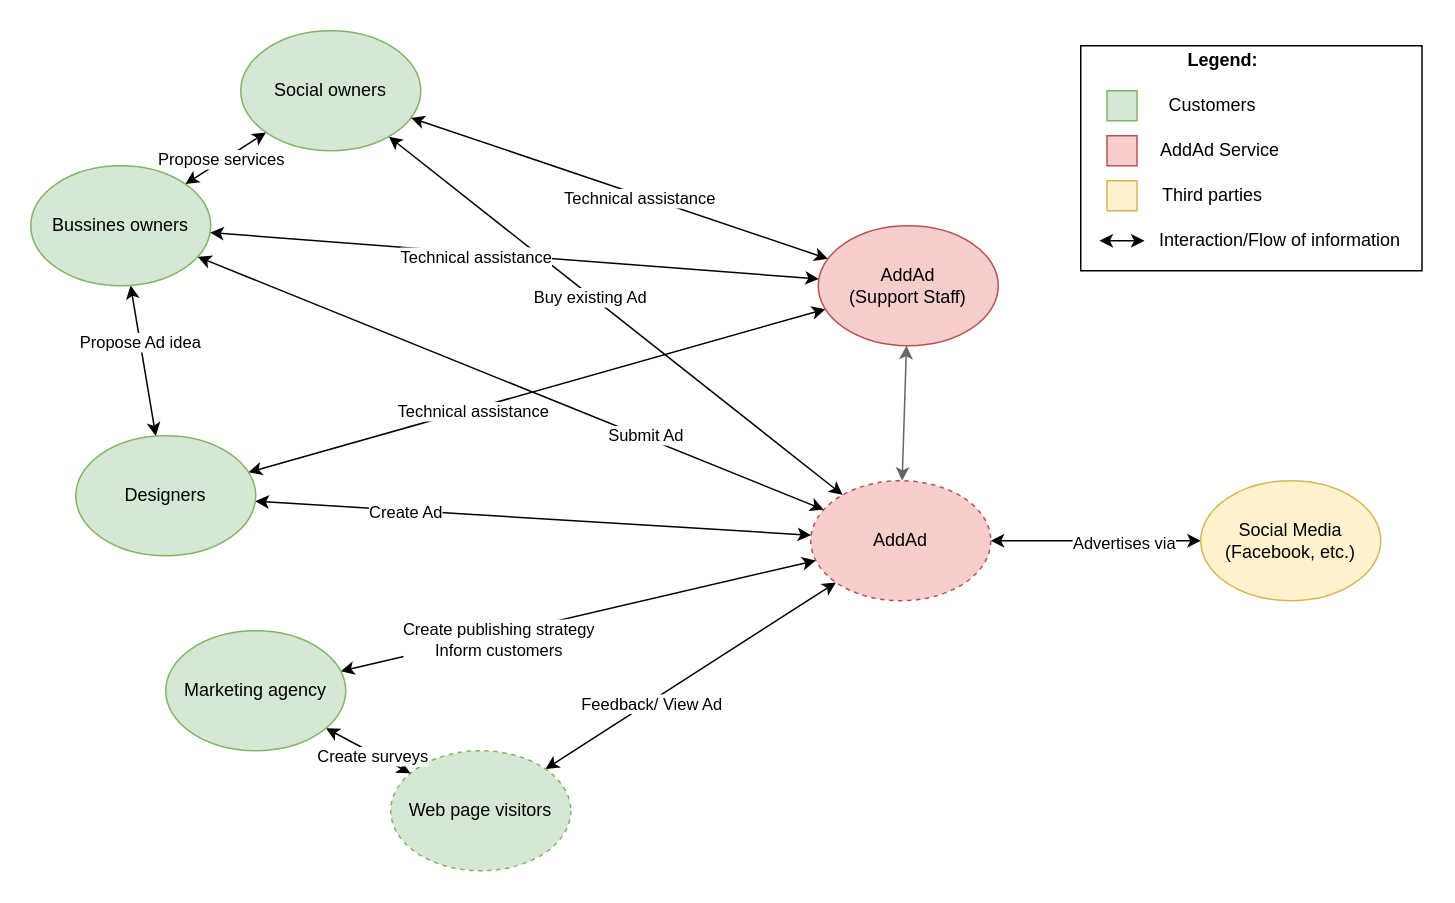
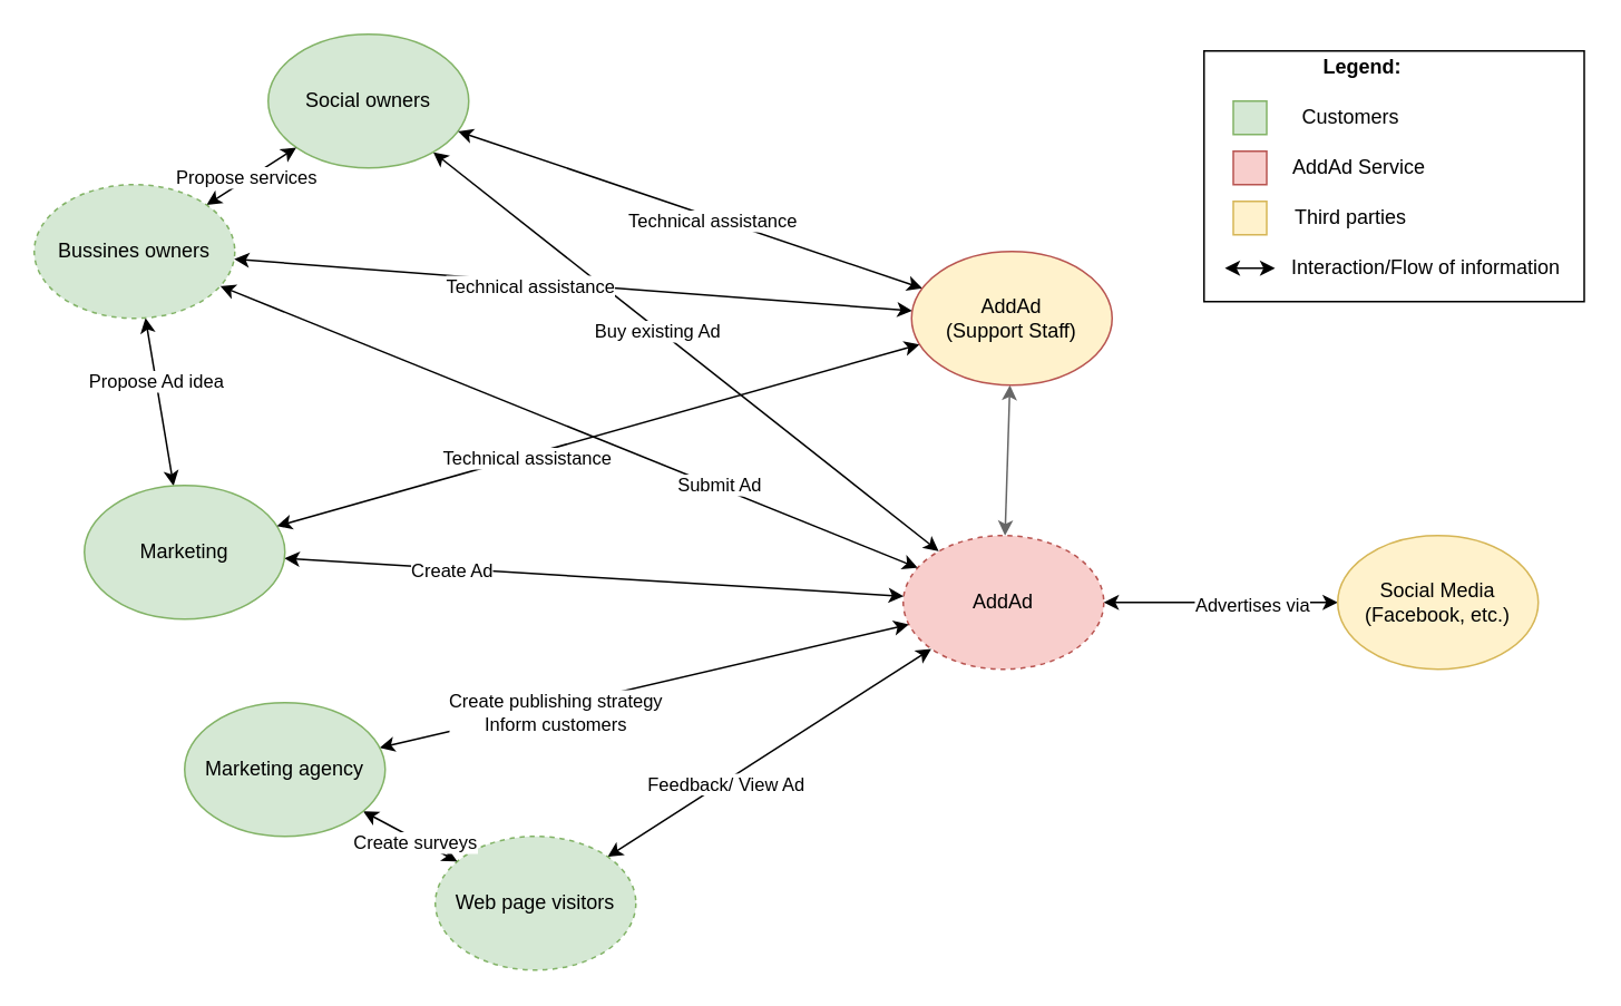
- <mxCell id="12" value="Bussines owners" style="ellipse;whiteSpace=wrap;html=1;fillColor=#d5e8d4;strokeColor=#82b366;" vertex="1" parent="1"><mxGeometry x="20" y="110" width="120" height="80" as="geometry" /></mxCell>
+ <mxCell id="12" value="Bussines owners" style="ellipse;whiteSpace=wrap;html=1;fillColor=#d5e8d4;strokeColor=#82b366;dashed=1;" vertex="1" parent="1"><mxGeometry x="20" y="110" width="120" height="80" as="geometry" /></mxCell>
- <mxCell id="34" value="AddAd&lt;br&gt;(Support Staff)" style="ellipse;whiteSpace=wrap;html=1;fillColor=#f8cecc;strokeColor=#b85450;" vertex="1" parent="1"><mxGeometry x="545" y="150" width="120" height="80" as="geometry" /></mxCell>
+ <mxCell id="34" value="AddAd&lt;br&gt;(Support Staff)" style="ellipse;whiteSpace=wrap;html=1;fillColor=#fff2cc;strokeColor=#b85450;" vertex="1" parent="1"><mxGeometry x="545" y="150" width="120" height="80" as="geometry" /></mxCell>
- <mxCell id="19" value="Designers" style="ellipse;whiteSpace=wrap;html=1;fillColor=#d5e8d4;strokeColor=#82b366;" vertex="1" parent="1"><mxGeometry x="50" y="290" width="120" height="80" as="geometry" /></mxCell>
+ <mxCell id="19" value="Marketing" style="ellipse;whiteSpace=wrap;html=1;fillColor=#d5e8d4;strokeColor=#82b366;" vertex="1" parent="1"><mxGeometry x="50" y="290" width="120" height="80" as="geometry" /></mxCell>
